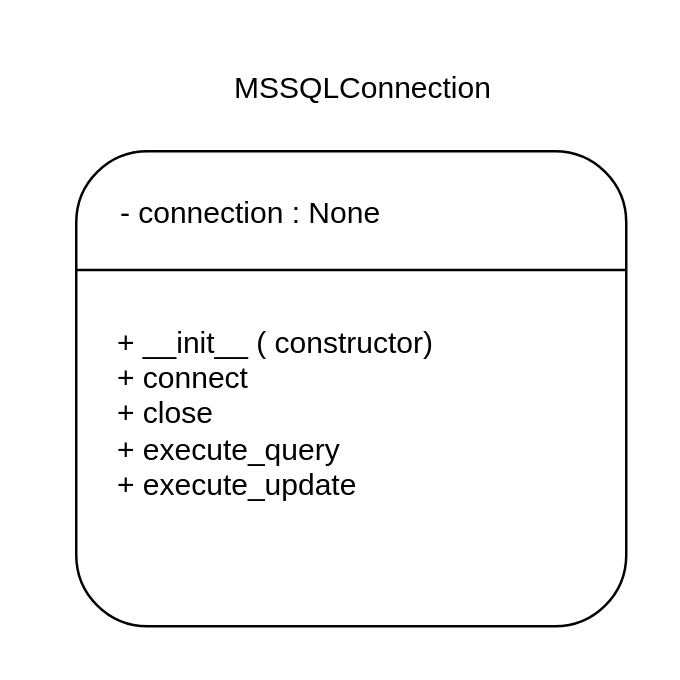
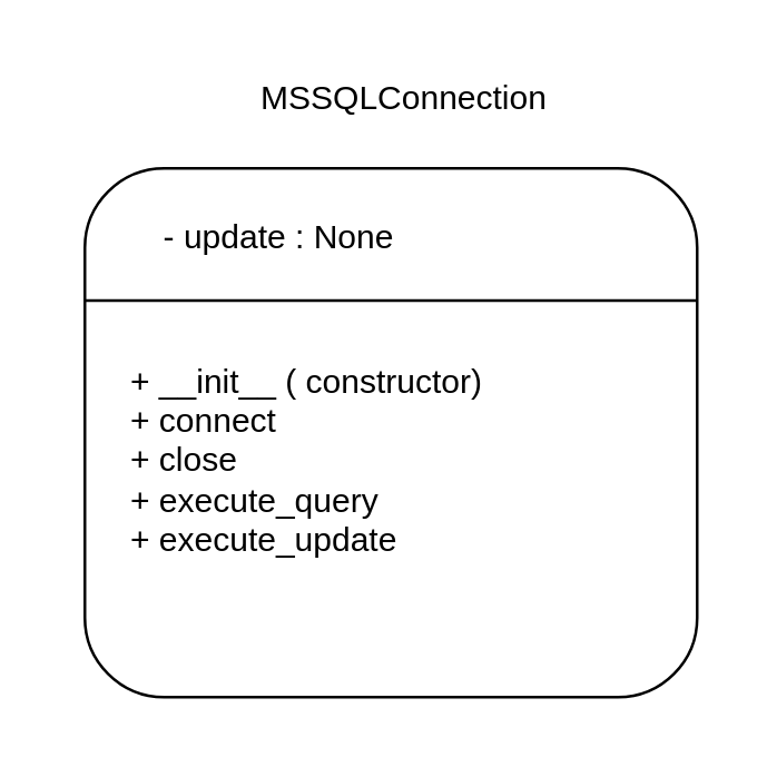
- <mxCell id="4" value="&lt;font style=&quot;vertical-align: inherit;&quot;&gt;&lt;font style=&quot;vertical-align: inherit;&quot;&gt;-&amp;nbsp;connection : None&lt;/font&gt;&lt;/font&gt;" style="text;html=1;align=center;verticalAlign=middle;whiteSpace=wrap;rounded=0;" vertex="1" parent="1"><mxGeometry x="20" y="70" width="160" height="30" as="geometry" /></mxCell>
+ <mxCell id="4" value="&lt;font style=&quot;vertical-align: inherit;&quot;&gt;&lt;font style=&quot;vertical-align: inherit;&quot;&gt;-&amp;nbsp;update : None&lt;/font&gt;&lt;/font&gt;" style="text;html=1;align=center;verticalAlign=middle;whiteSpace=wrap;rounded=0;" vertex="1" parent="1"><mxGeometry x="20" y="70" width="160" height="30" as="geometry" /></mxCell>
